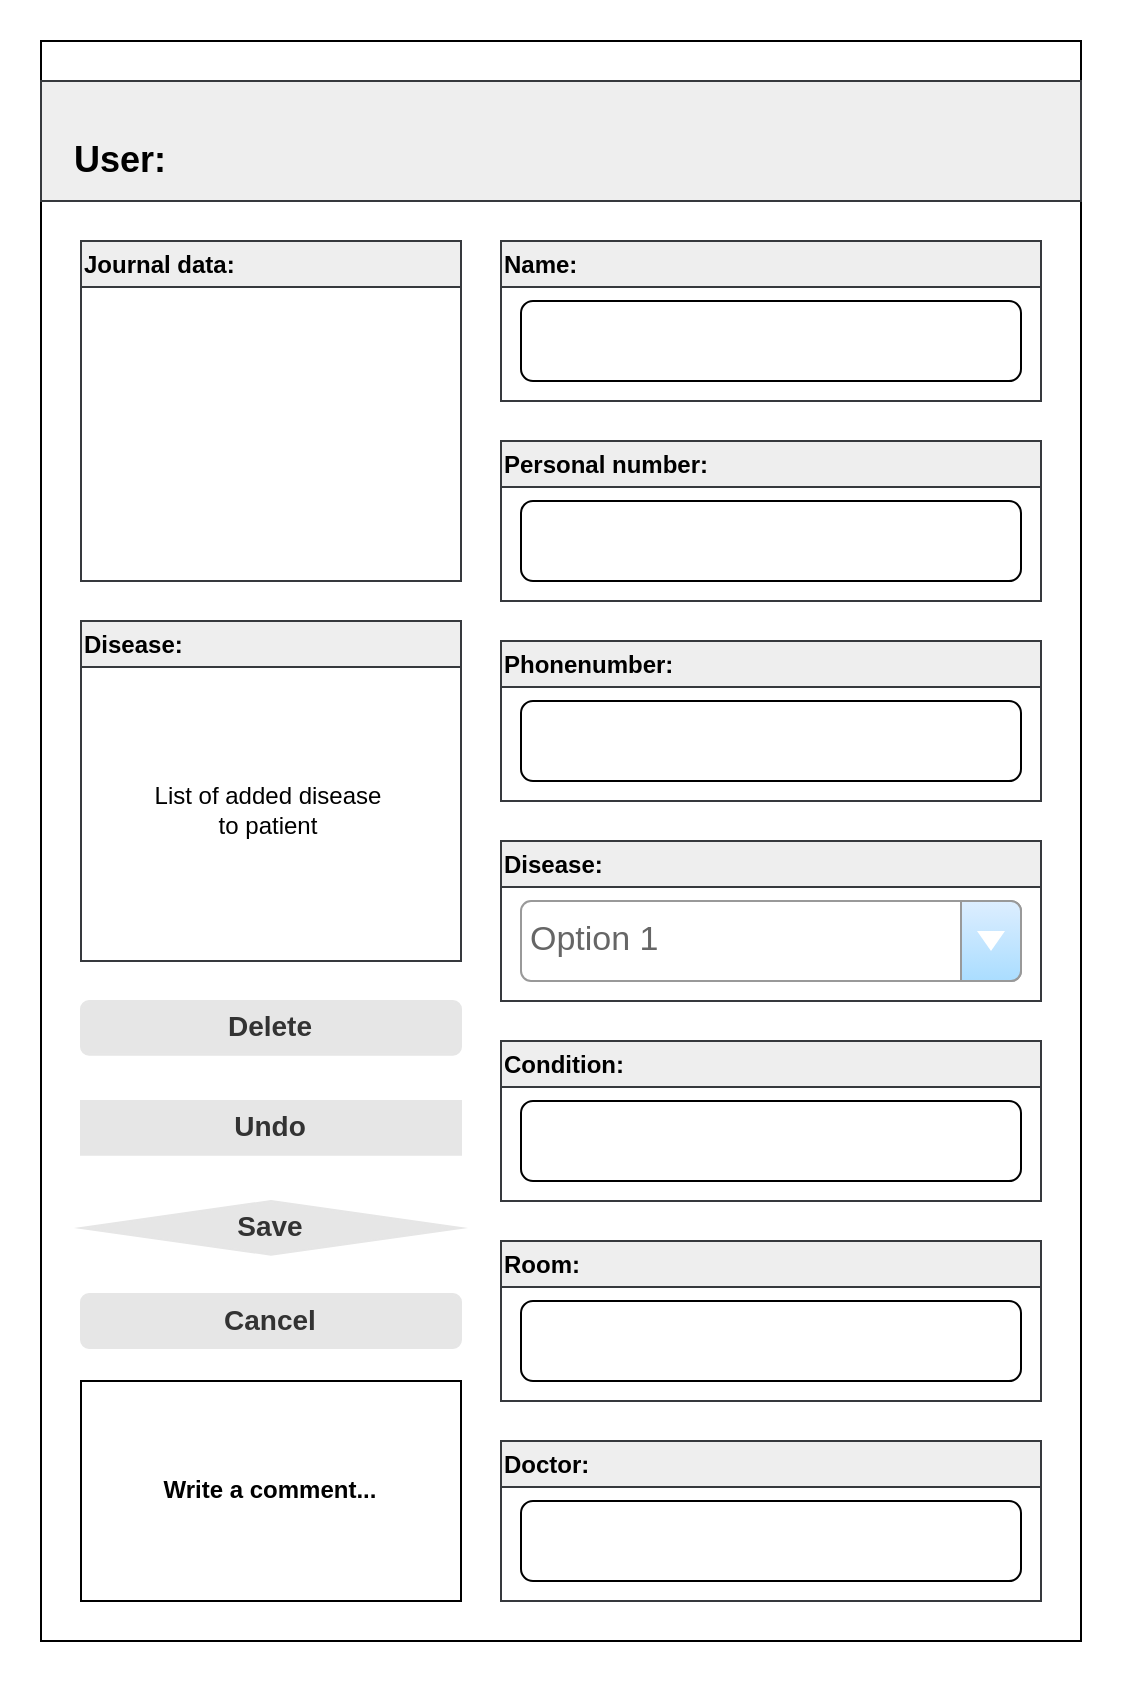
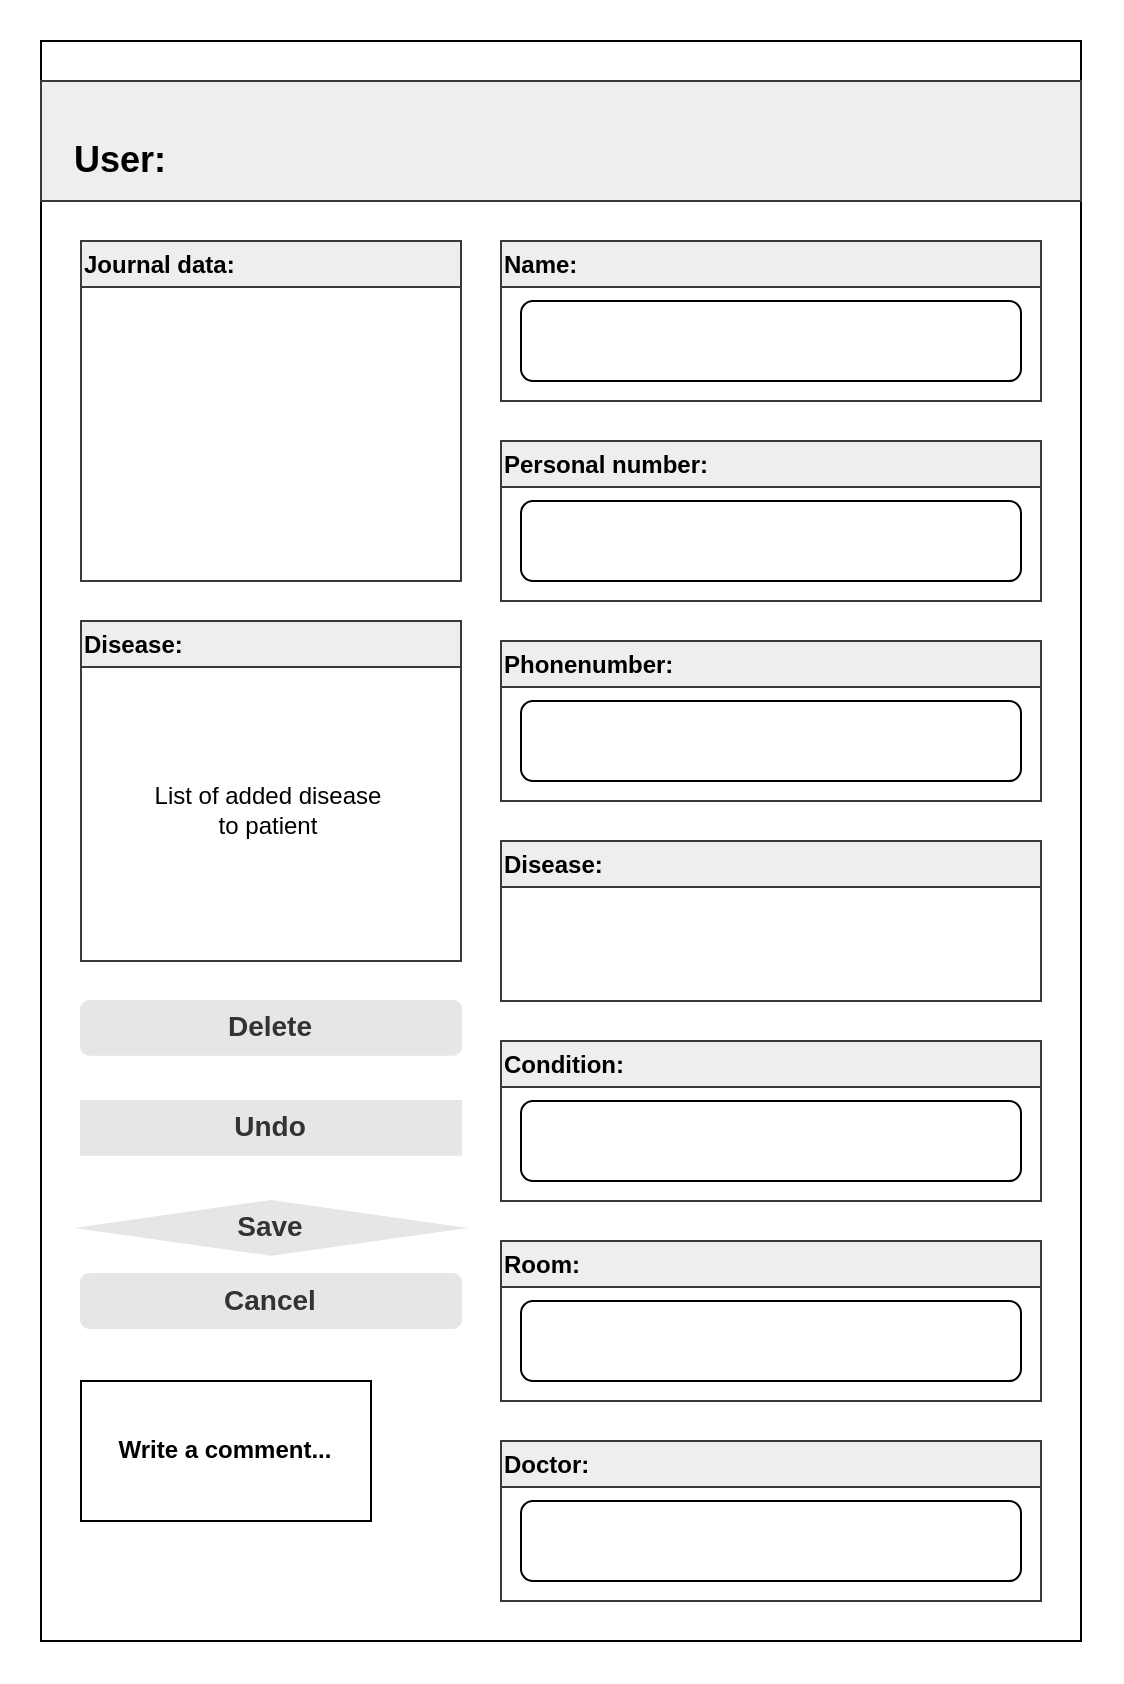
- <mxCell id="26" value="Option 1" style="strokeWidth=1;shadow=0;dashed=0;align=center;html=1;shape=mxgraph.mockup.forms.comboBox;strokeColor=#999999;fillColor=#ddeeff;align=left;fillColor2=#aaddff;mainText=;fontColor=#666666;fontSize=17;spacingLeft=3;" vertex="1" parent="1"><mxGeometry x="260" y="450" width="250" height="40" as="geometry" /></mxCell>
- <mxCell id="25" value="&lt;font size=&quot;1&quot;&gt;&lt;b style=&quot;font-size: 14px&quot;&gt;Cancel&lt;/b&gt;&lt;/font&gt;" style="rounded=1;html=1;shadow=0;dashed=0;whiteSpace=wrap;fontSize=10;fillColor=#E6E6E6;align=center;strokeColor=#E6E6E6;fontColor=#333333;" vertex="1" parent="1"><mxGeometry x="40" y="646.56" width="190" height="26.88" as="geometry" /></mxCell>
+ <mxCell id="25" value="&lt;font size=&quot;1&quot;&gt;&lt;b style=&quot;font-size: 14px&quot;&gt;Cancel&lt;/b&gt;&lt;/font&gt;" style="rounded=1;html=1;shadow=0;dashed=0;whiteSpace=wrap;fontSize=10;fillColor=#E6E6E6;align=center;strokeColor=#E6E6E6;fontColor=#333333;" vertex="1" parent="1"><mxGeometry x="40" y="636.56" width="190" height="26.88" as="geometry" /></mxCell>
- <mxCell id="21" value="&lt;b&gt;Write a comment...&lt;/b&gt;" style="rounded=0;whiteSpace=wrap;html=1;align=center;gradientColor=#ffffff;spacingTop=0;labelPosition=center;verticalLabelPosition=middle;verticalAlign=middle;" vertex="1" parent="1"><mxGeometry x="40" y="690" width="190" height="110" as="geometry" /></mxCell>
+ <mxCell id="21" value="&lt;b&gt;Write a comment...&lt;/b&gt;" style="rounded=0;whiteSpace=wrap;html=1;align=center;gradientColor=#ffffff;spacingTop=0;labelPosition=center;verticalLabelPosition=middle;verticalAlign=middle;" vertex="1" parent="1"><mxGeometry x="40" y="690" width="145" height="70" as="geometry" /></mxCell>
